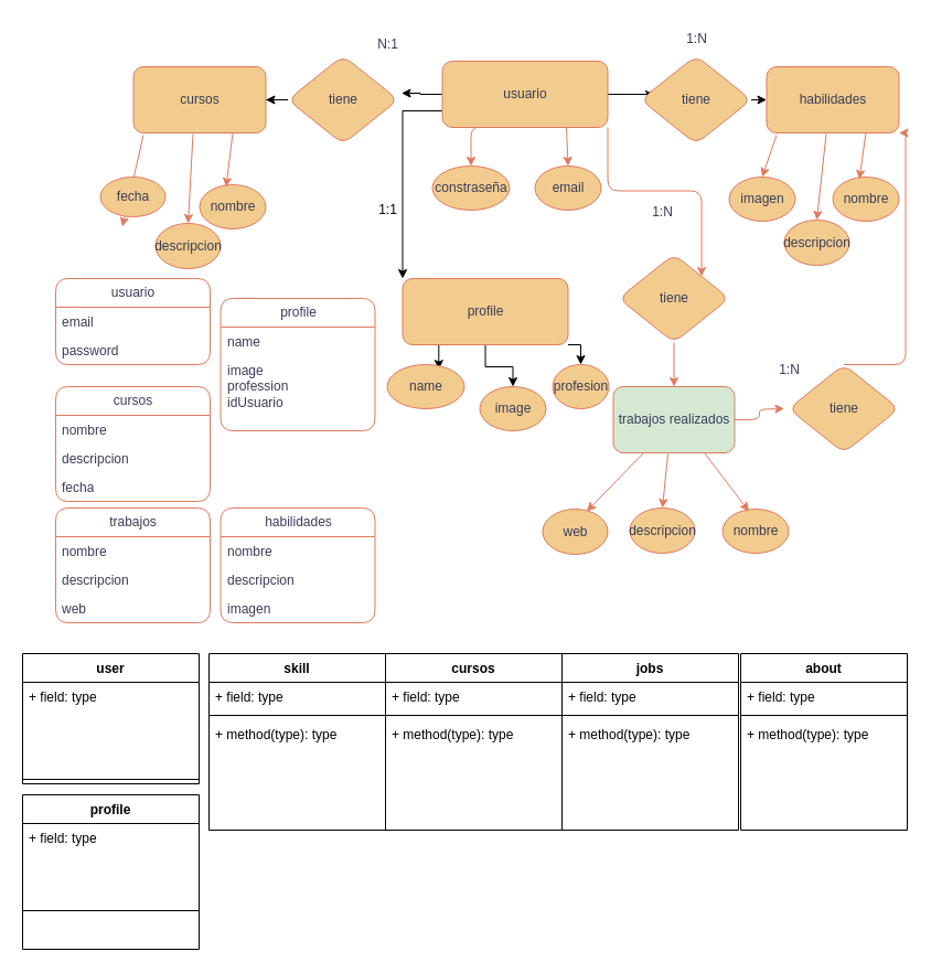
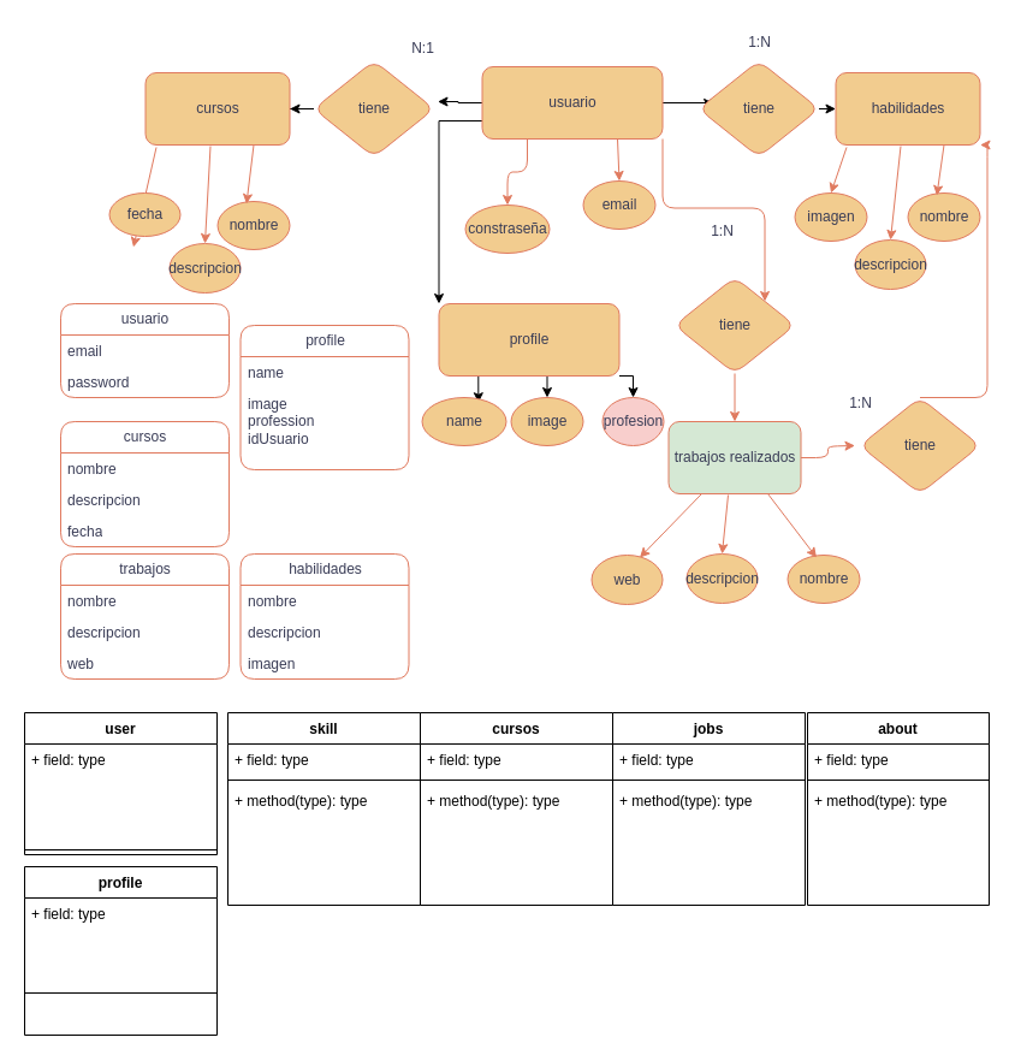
- <mxCell id="11" value="constraseña" style="ellipse;whiteSpace=wrap;html=1;labelBackgroundColor=none;fillColor=#F2CC8F;strokeColor=#E07A5F;fontColor=#393C56;rounded=1;" parent="1" vertex="1"><mxGeometry x="391.5" y="150" width="70" height="40" as="geometry" /></mxCell>
+ <mxCell id="11" value="constraseña" style="ellipse;whiteSpace=wrap;html=1;labelBackgroundColor=none;fillColor=#F2CC8F;strokeColor=#E07A5F;fontColor=#393C56;rounded=1;" parent="1" vertex="1"><mxGeometry x="386.5" y="170" width="70" height="40" as="geometry" /></mxCell>
- <mxCell id="70" value="1:1" style="text;html=1;align=center;verticalAlign=middle;resizable=0;points=[];autosize=1;strokeColor=none;fillColor=none;" vertex="1" parent="1"><mxGeometry x="330.5" y="175" width="40" height="30" as="geometry" /></mxCell>
- <mxCell id="69" value="profesion" style="ellipse;whiteSpace=wrap;html=1;labelBackgroundColor=none;fillColor=#F2CC8F;strokeColor=#E07A5F;fontColor=#393C56;rounded=1;" vertex="1" parent="1"><mxGeometry x="500.5" y="330" width="51" height="40" as="geometry" /></mxCell>
+ <mxCell id="69" value="profesion" style="ellipse;whiteSpace=wrap;html=1;labelBackgroundColor=none;fillColor=#f8cecc;strokeColor=#E07A5F;fontColor=#393C56;rounded=1;" vertex="1" parent="1"><mxGeometry x="500.5" y="330" width="51" height="40" as="geometry" /></mxCell>
- <mxCell id="68" value="image" style="ellipse;whiteSpace=wrap;html=1;labelBackgroundColor=none;fillColor=#F2CC8F;strokeColor=#E07A5F;fontColor=#393C56;rounded=1;" vertex="1" parent="1"><mxGeometry x="434.5" y="350" width="60" height="40" as="geometry" /></mxCell>
+ <mxCell id="68" value="image" style="ellipse;whiteSpace=wrap;html=1;labelBackgroundColor=none;fillColor=#F2CC8F;strokeColor=#E07A5F;fontColor=#393C56;rounded=1;" vertex="1" parent="1"><mxGeometry x="424.5" y="330" width="60" height="40" as="geometry" /></mxCell>
